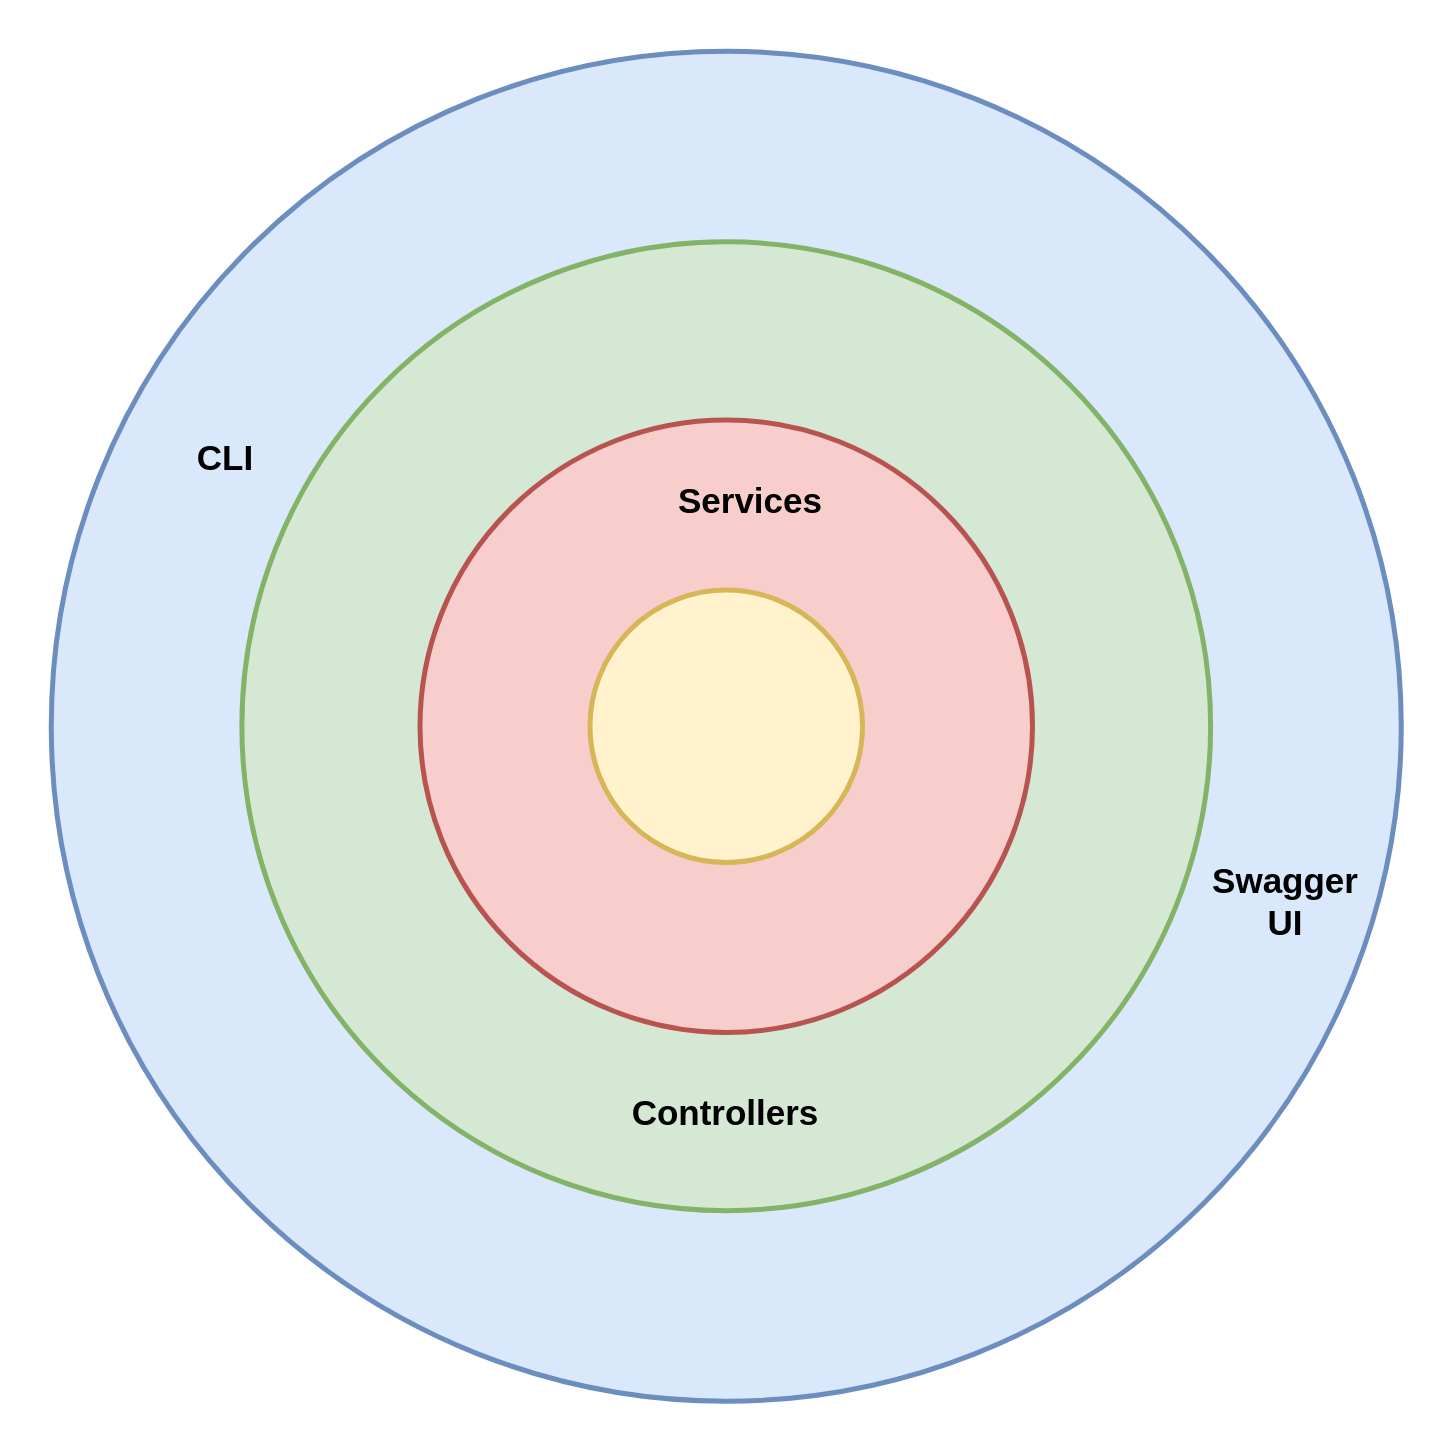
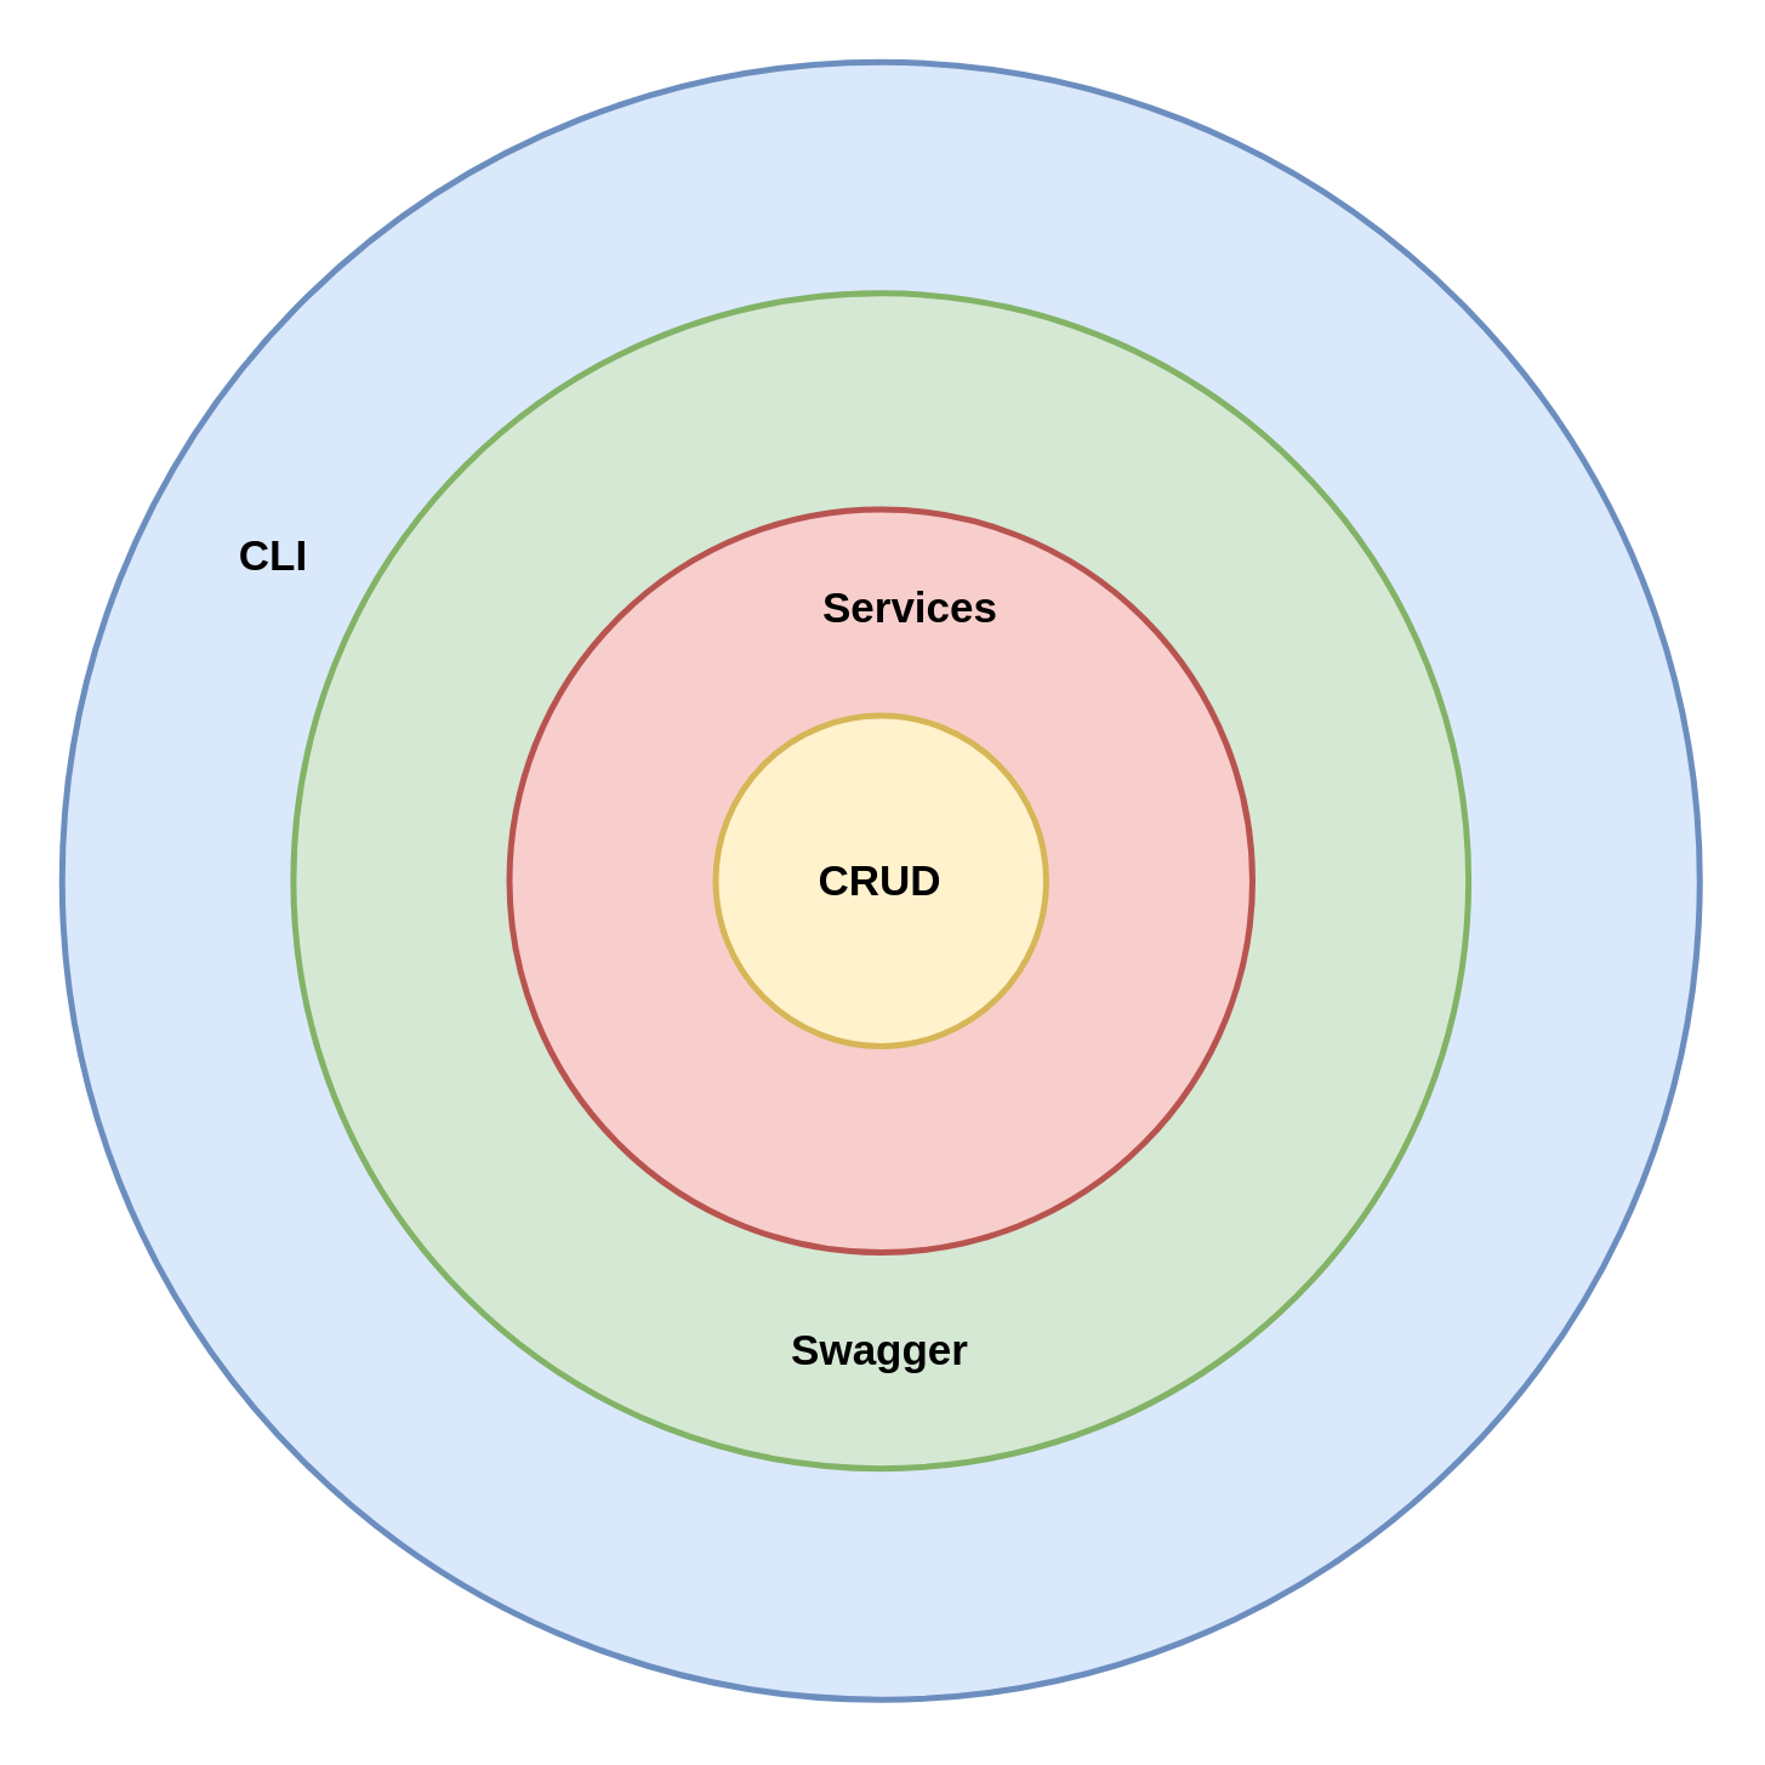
+ <mxCell id="10" value="CRUD" style="text;html=1;strokeColor=none;fillColor=none;align=center;verticalAlign=middle;whiteSpace=wrap;rounded=0;fontStyle=1;fontSize=14;" vertex="1" parent="1"><mxGeometry x="260" y="275" width="60" height="30" as="geometry" /></mxCell>
- <mxCell id="7" value="Swagger UI" style="text;html=1;strokeColor=none;fillColor=none;align=center;verticalAlign=middle;whiteSpace=wrap;rounded=0;fontStyle=1;fontSize=14;" vertex="1" parent="1"><mxGeometry x="483.75" y="344.5" width="60" height="30" as="geometry" /></mxCell>
- <mxCell id="9" value="Controllers" style="text;html=1;strokeColor=none;fillColor=none;align=center;verticalAlign=middle;whiteSpace=wrap;rounded=0;fontStyle=1;fontSize=14;" vertex="1" parent="1"><mxGeometry x="260" y="430" width="60" height="30" as="geometry" /></mxCell>
+ <mxCell id="9" value="Swagger" style="text;html=1;strokeColor=none;fillColor=none;align=center;verticalAlign=middle;whiteSpace=wrap;rounded=0;fontStyle=1;fontSize=14;" vertex="1" parent="1"><mxGeometry x="260" y="430" width="60" height="30" as="geometry" /></mxCell>
